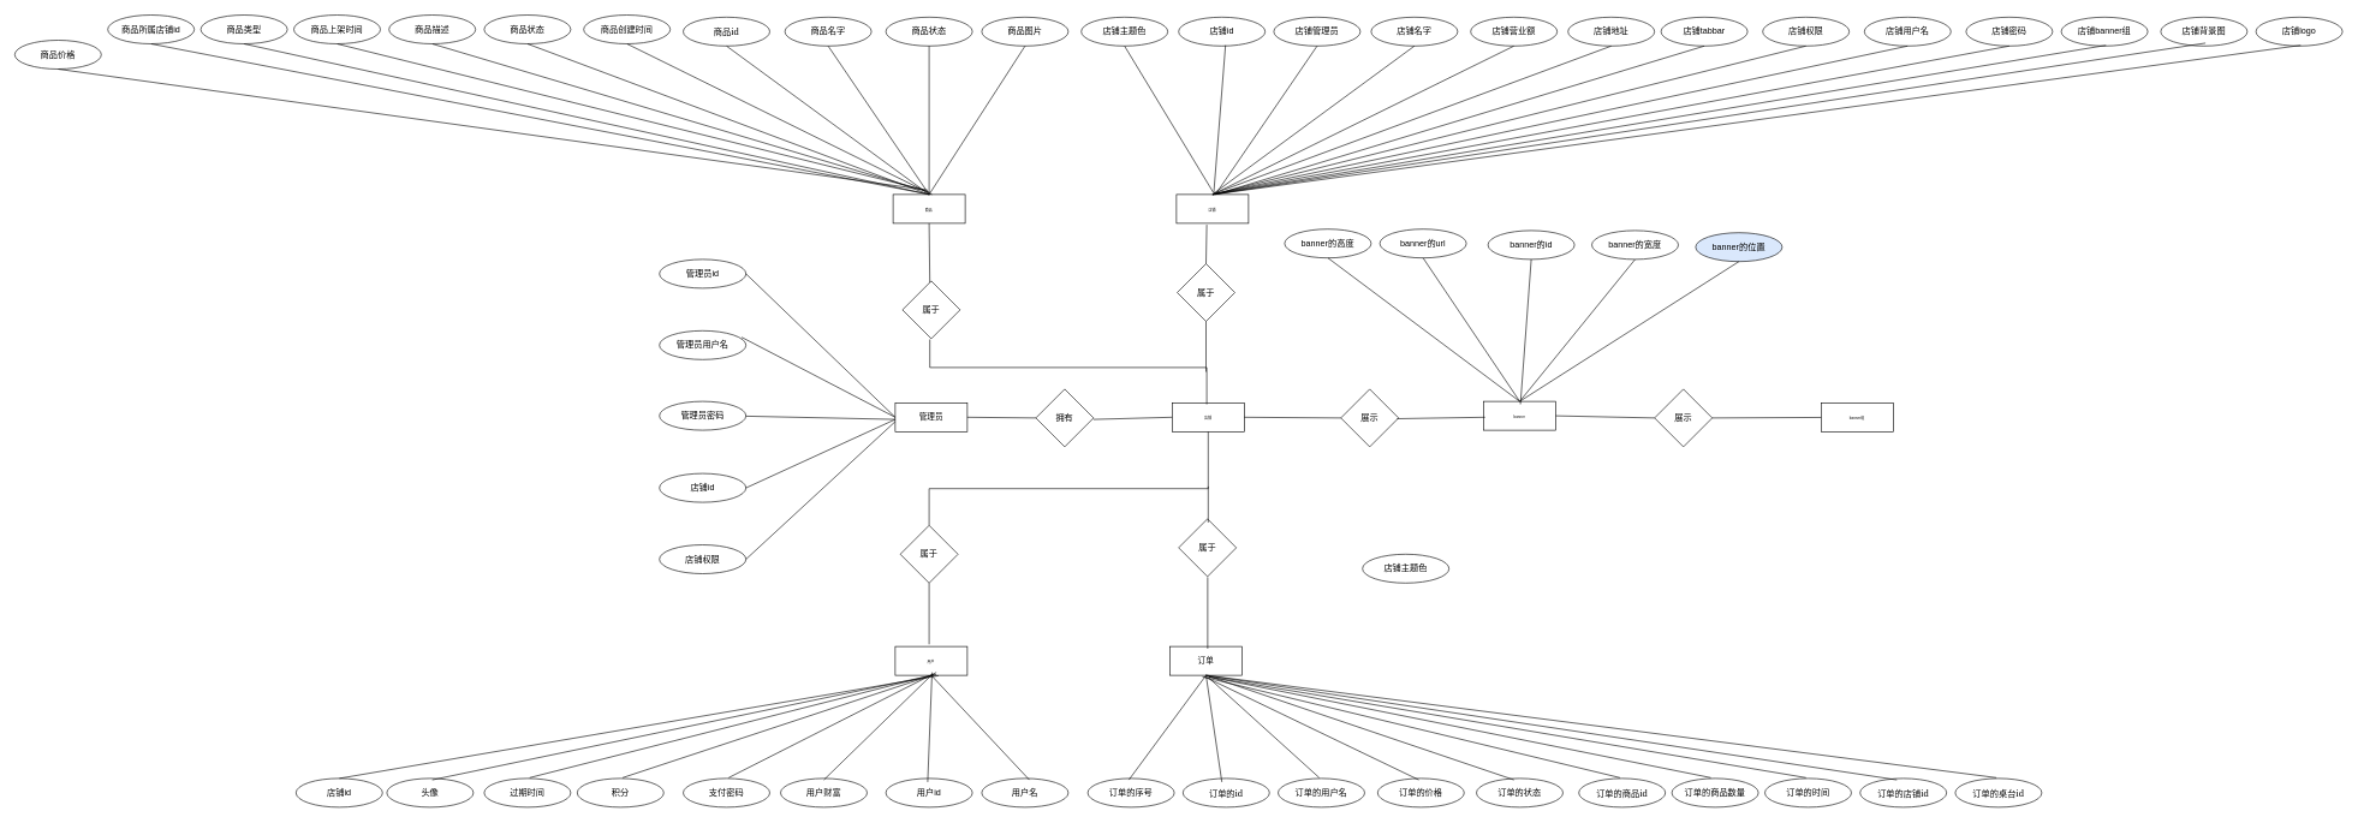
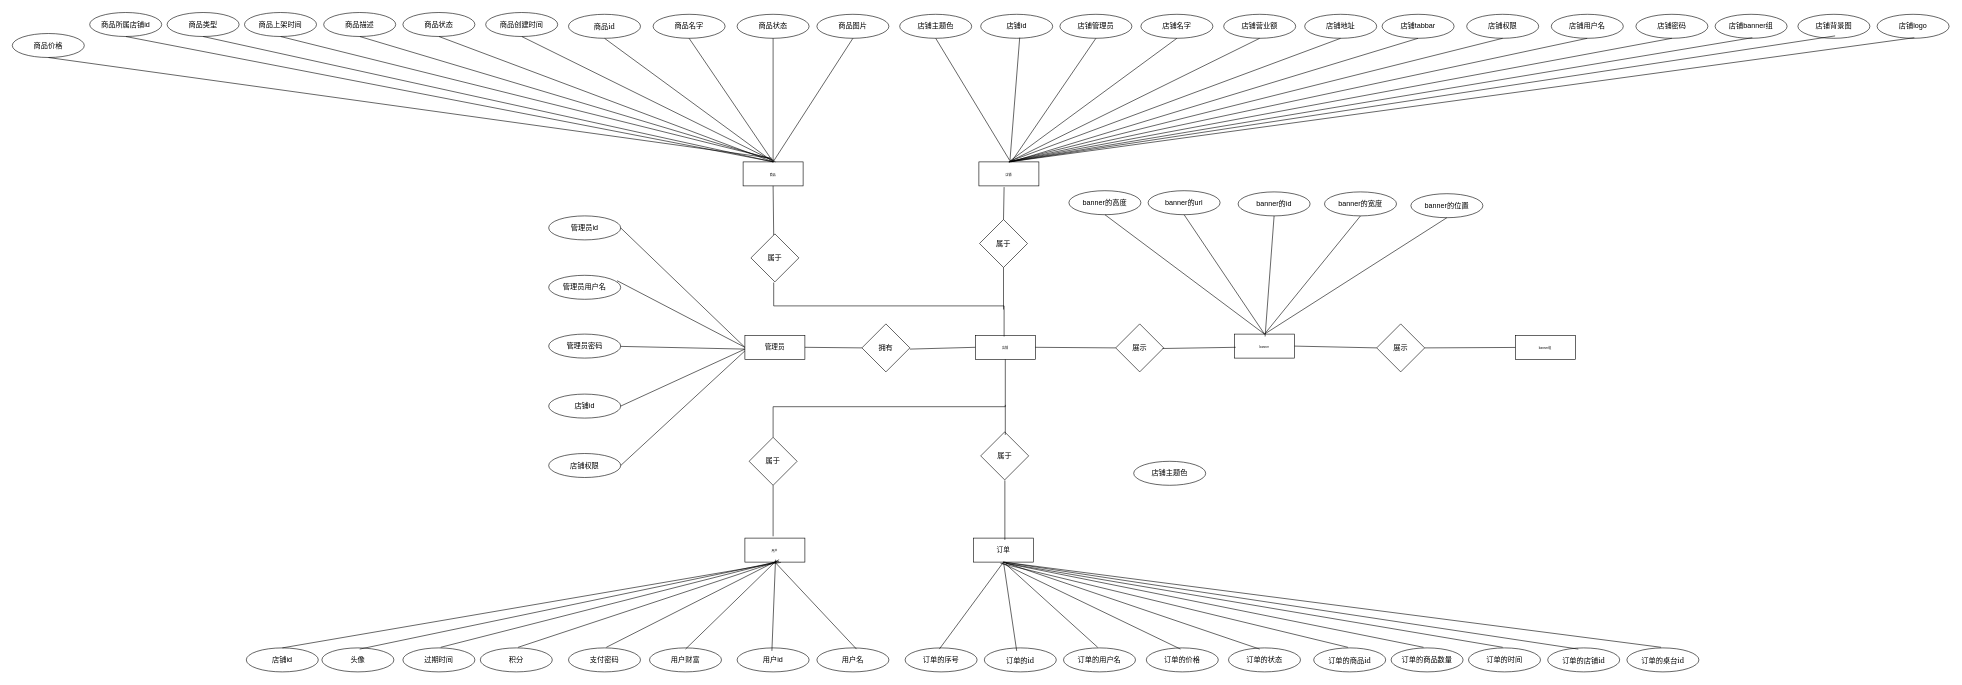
- <mxCell id="48" value="banner的位置" style="ellipse;whiteSpace=wrap;html=1;fillColor=#dae8fc;" vertex="1" parent="1"><mxGeometry x="2351" y="322" width="120" height="40" as="geometry" /></mxCell>
+ <mxCell id="48" value="banner的位置" style="ellipse;whiteSpace=wrap;html=1;" vertex="1" parent="1"><mxGeometry x="2351" y="322" width="120" height="40" as="geometry" /></mxCell>
